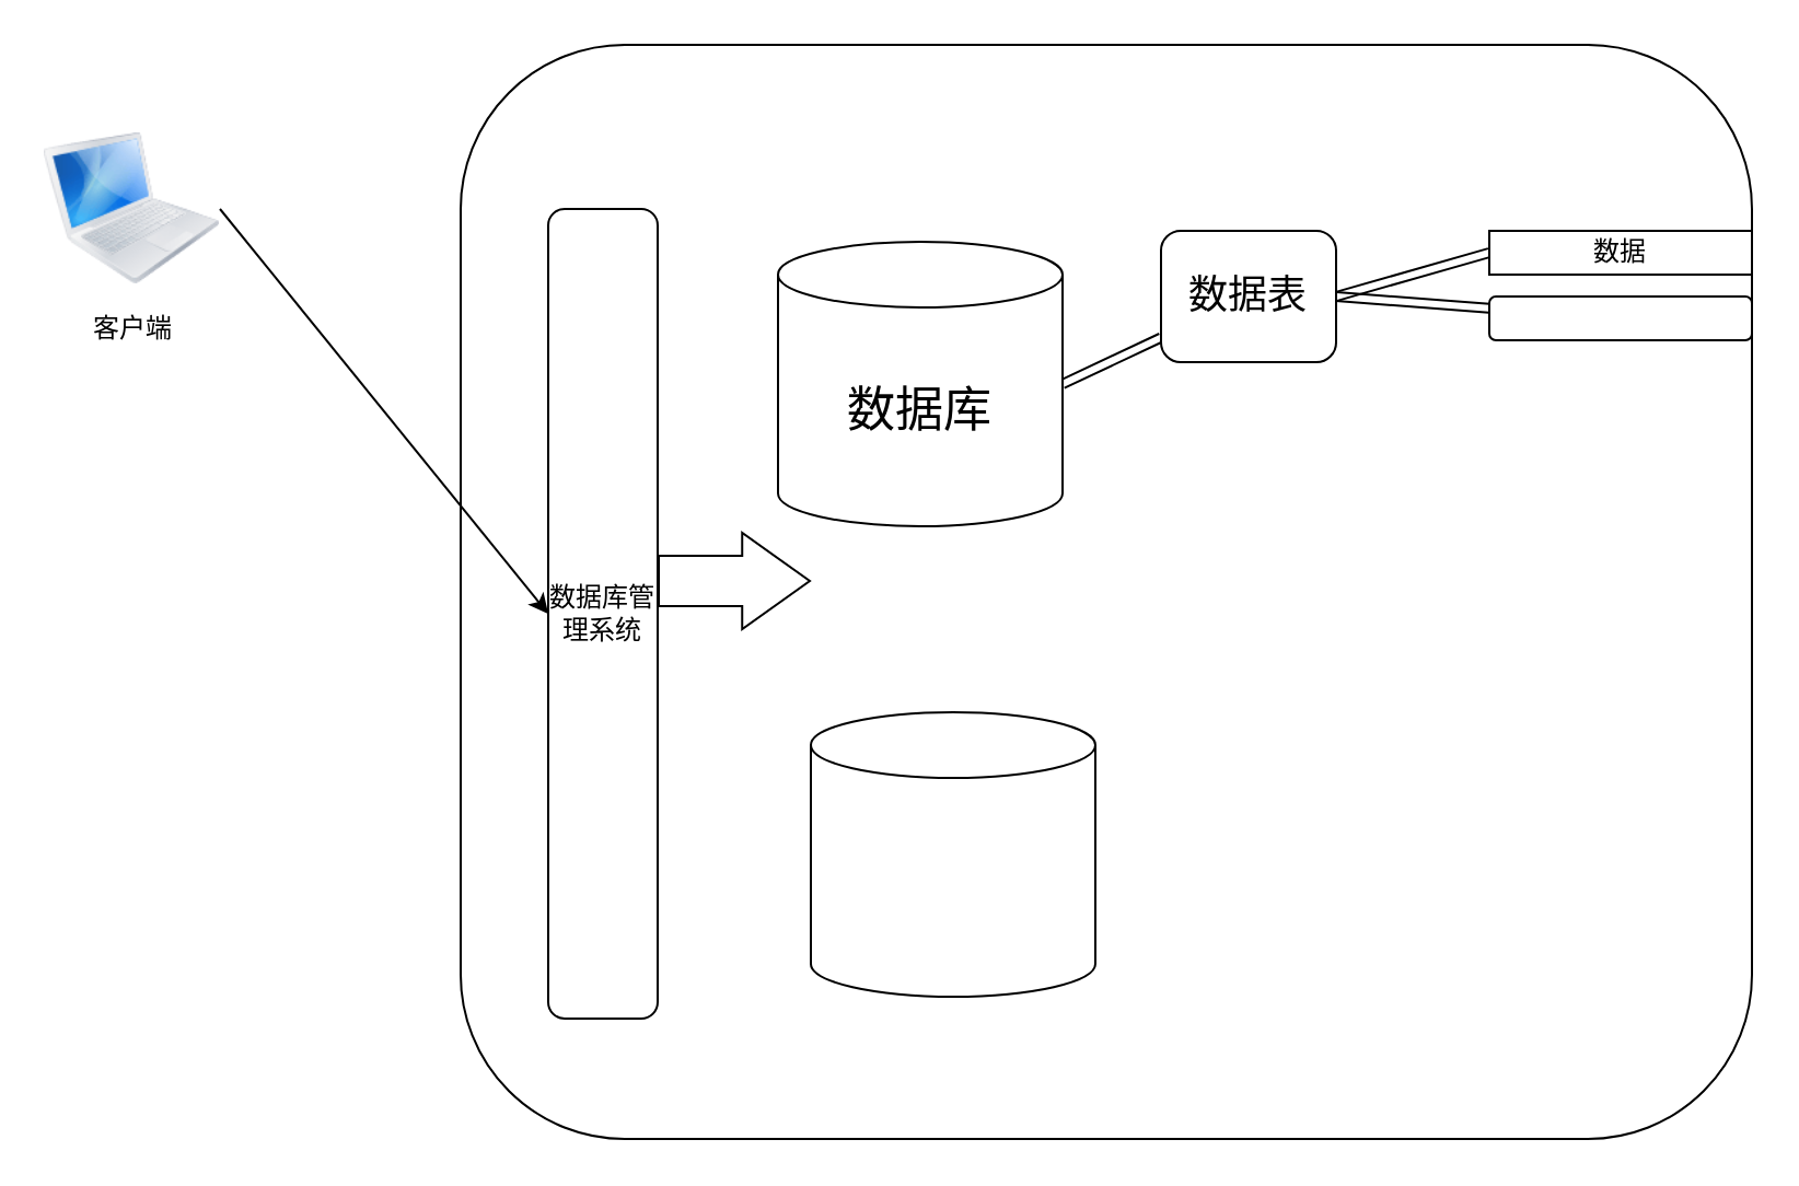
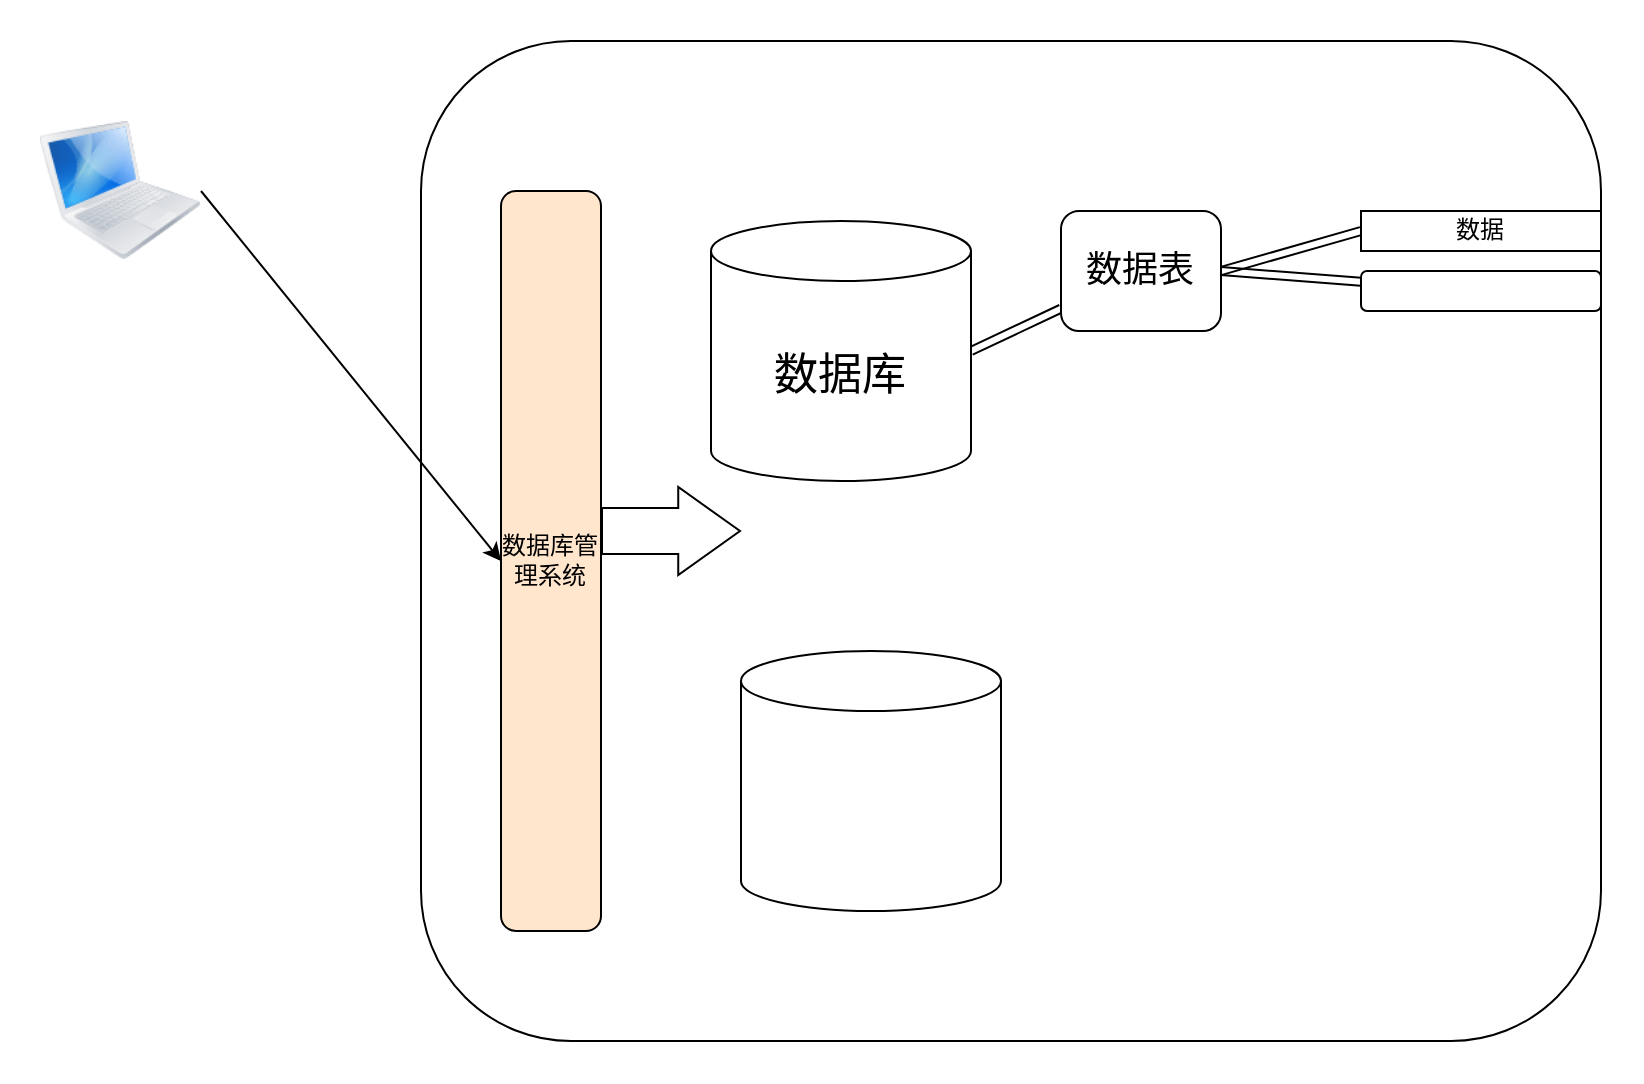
- <mxCell id="15" value="客户端" style="text;html=1;align=center;verticalAlign=middle;resizable=0;points=[];autosize=1;strokeColor=none;fillColor=none;" vertex="1" parent="1"><mxGeometry x="30" y="135" width="60" height="30" as="geometry" /></mxCell>
- <mxCell id="3" value="数据库管理系统" style="rounded=1;whiteSpace=wrap;html=1;" vertex="1" parent="1"><mxGeometry x="250" y="95" width="50" height="370" as="geometry" /></mxCell>
+ <mxCell id="3" value="数据库管理系统" style="rounded=1;whiteSpace=wrap;html=1;fillColor=#ffe6cc;" vertex="1" parent="1"><mxGeometry x="250" y="95" width="50" height="370" as="geometry" /></mxCell>
